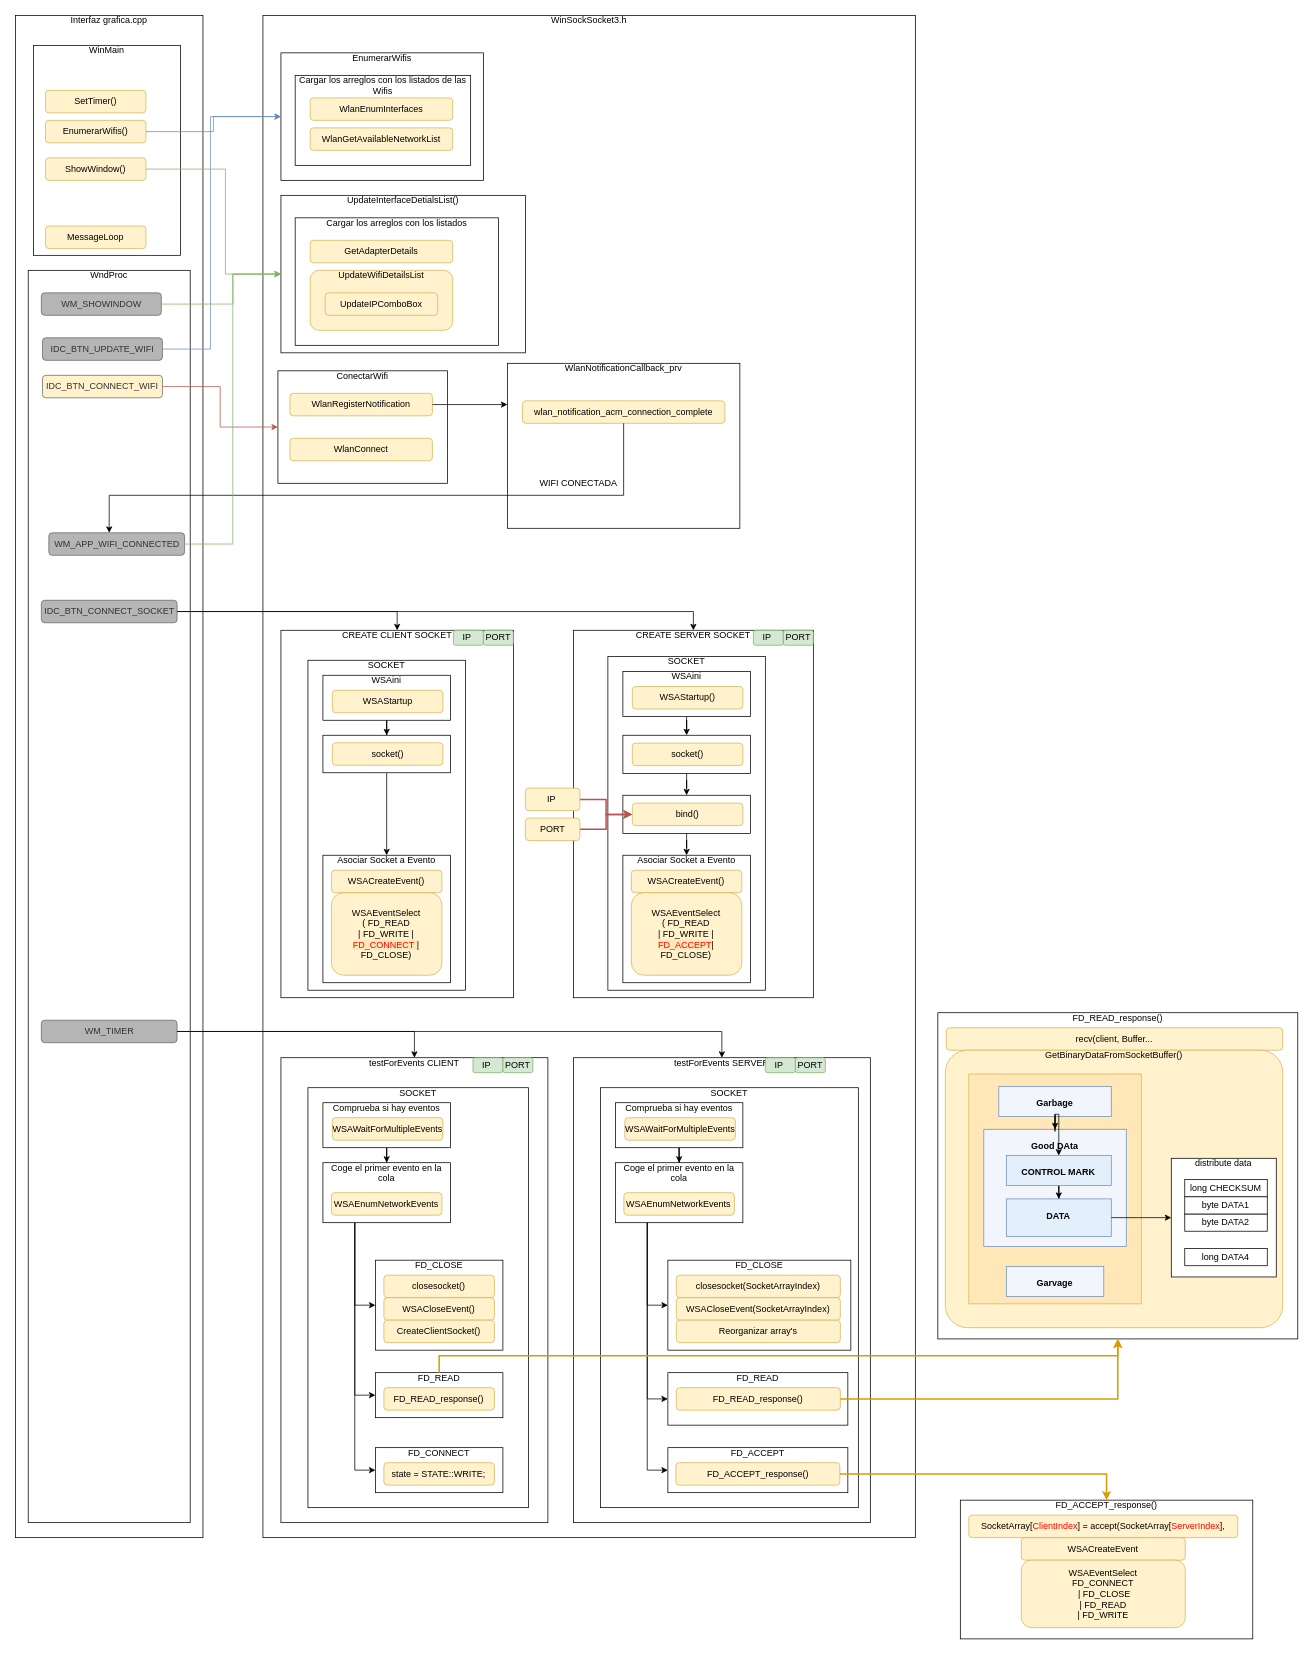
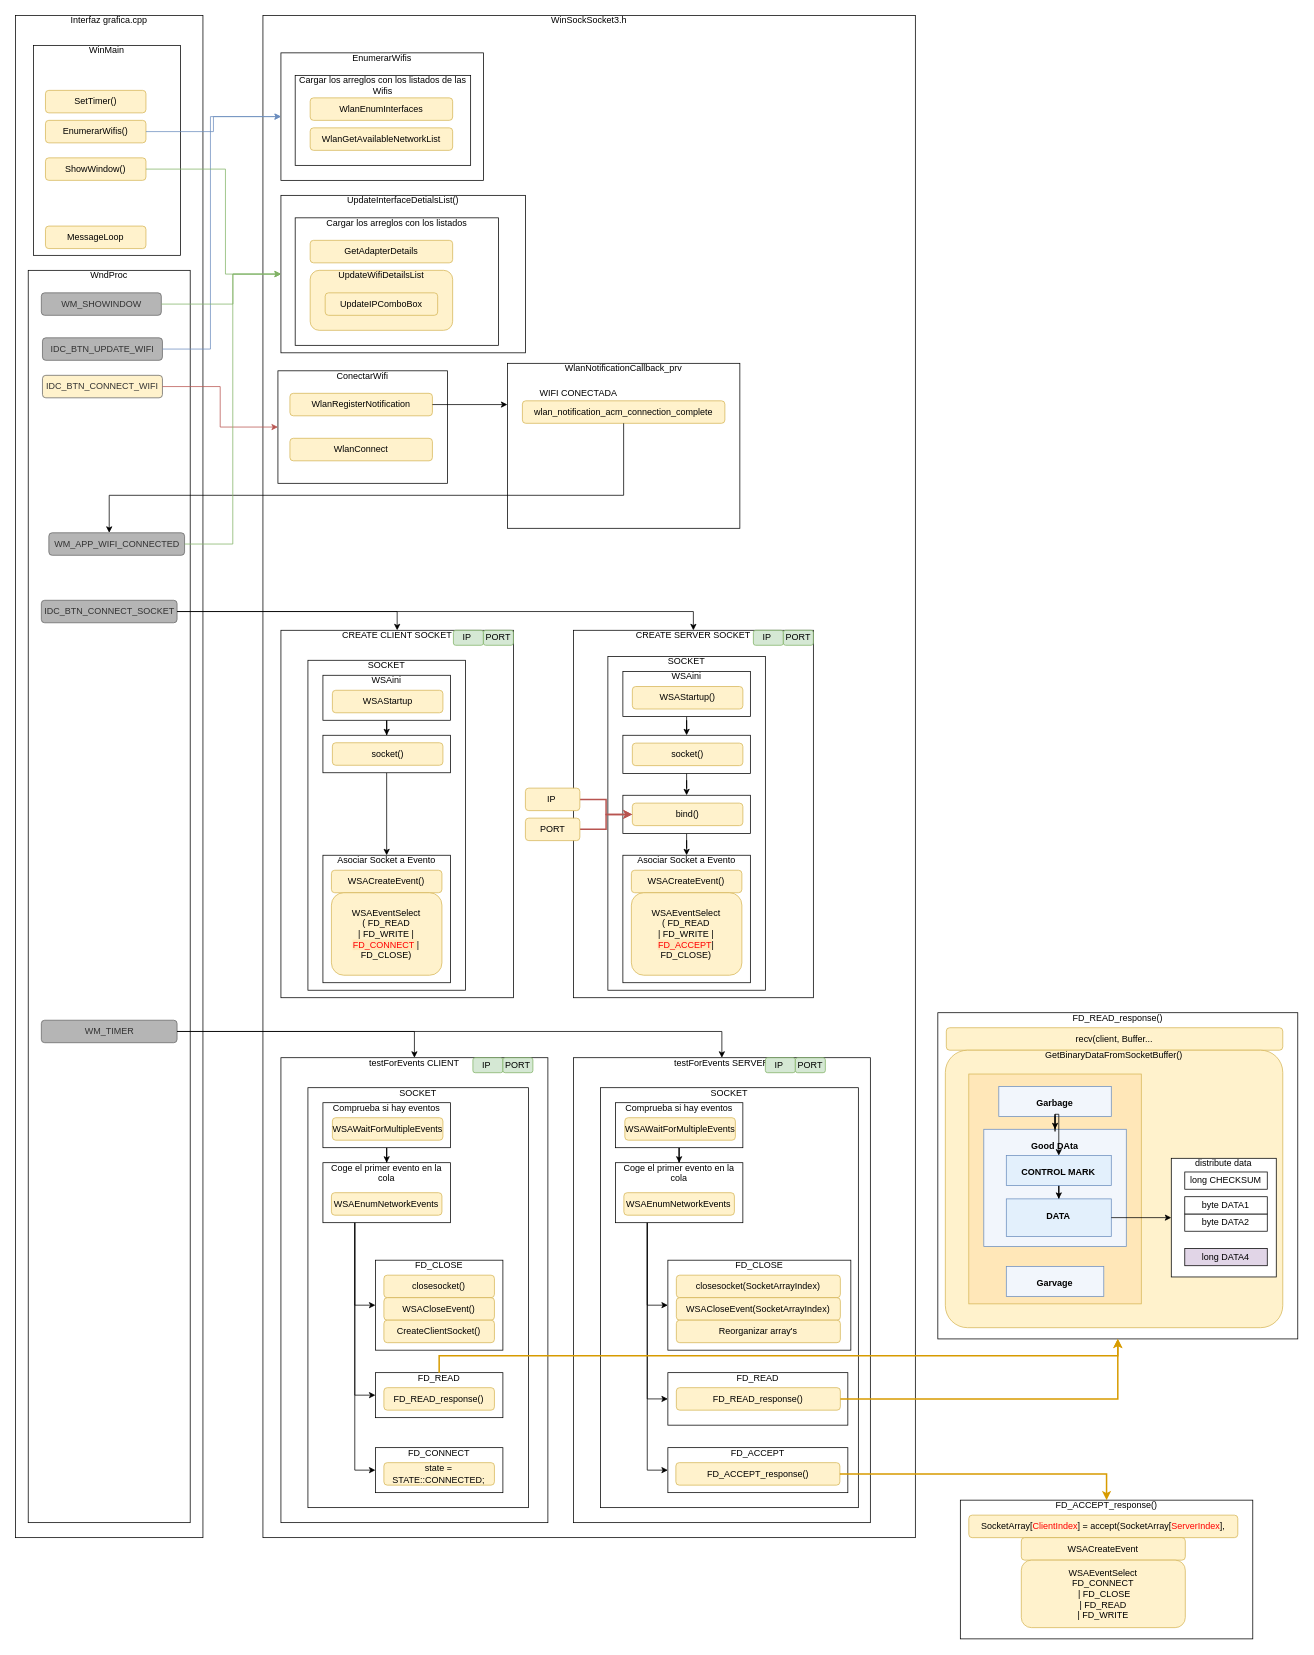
- <mxCell id="30" value="WIFI CONECTADA" style="text;html=1;strokeColor=none;fillColor=none;align=center;verticalAlign=middle;whiteSpace=wrap;rounded=0;" parent="28" vertex="1"><mxGeometry x="20" y="150" width="150" height="20" as="geometry" /></mxCell>
+ <mxCell id="30" value="WIFI CONECTADA" style="text;html=1;strokeColor=none;fillColor=none;align=center;verticalAlign=middle;whiteSpace=wrap;rounded=0;" parent="28" vertex="1"><mxGeometry x="20" y="30" width="150" height="20" as="geometry" /></mxCell>
- <mxCell id="127" value="long CHECKSUM" style="rounded=0;whiteSpace=wrap;html=1;" vertex="1" parent="123"><mxGeometry x="18" y="28.25" width="110" height="23" as="geometry" /></mxCell>
+ <mxCell id="127" value="long CHECKSUM" style="rounded=0;whiteSpace=wrap;html=1;" vertex="1" parent="123"><mxGeometry x="18" y="18.25" width="110" height="23" as="geometry" /></mxCell>
- <mxCell id="124" value="long DATA4" style="rounded=0;whiteSpace=wrap;html=1;" vertex="1" parent="123"><mxGeometry x="18" y="120.25" width="110" height="23" as="geometry" /></mxCell>
+ <mxCell id="124" value="long DATA4" style="rounded=0;whiteSpace=wrap;html=1;fillColor=#e1d5e7;" vertex="1" parent="123"><mxGeometry x="18" y="120.25" width="110" height="23" as="geometry" /></mxCell>
- <mxCell id="58" value="state = STATE::WRITE;" style="rounded=1;whiteSpace=wrap;html=1;overflow=visible;container=1;fillColor=#fff2cc;strokeColor=#d6b656;recursiveResize=0;collapsible=0;" vertex="1" parent="57"><mxGeometry x="11.31" y="20" width="147.39" height="30" as="geometry" /></mxCell>
+ <mxCell id="58" value="state = STATE::CONNECTED;" style="rounded=1;whiteSpace=wrap;html=1;overflow=visible;container=1;fillColor=#fff2cc;strokeColor=#d6b656;recursiveResize=0;collapsible=0;" vertex="1" parent="57"><mxGeometry x="11.31" y="20" width="147.39" height="30" as="geometry" /></mxCell>
